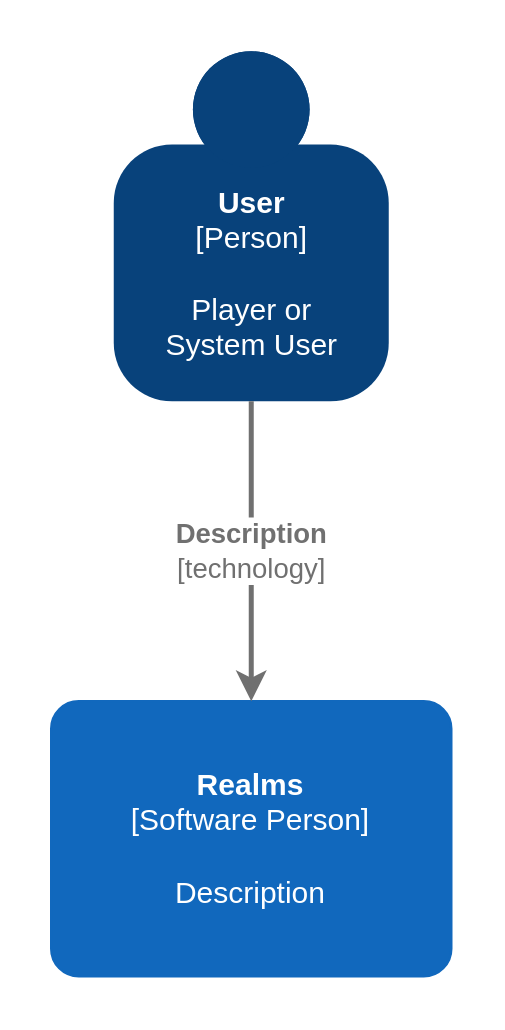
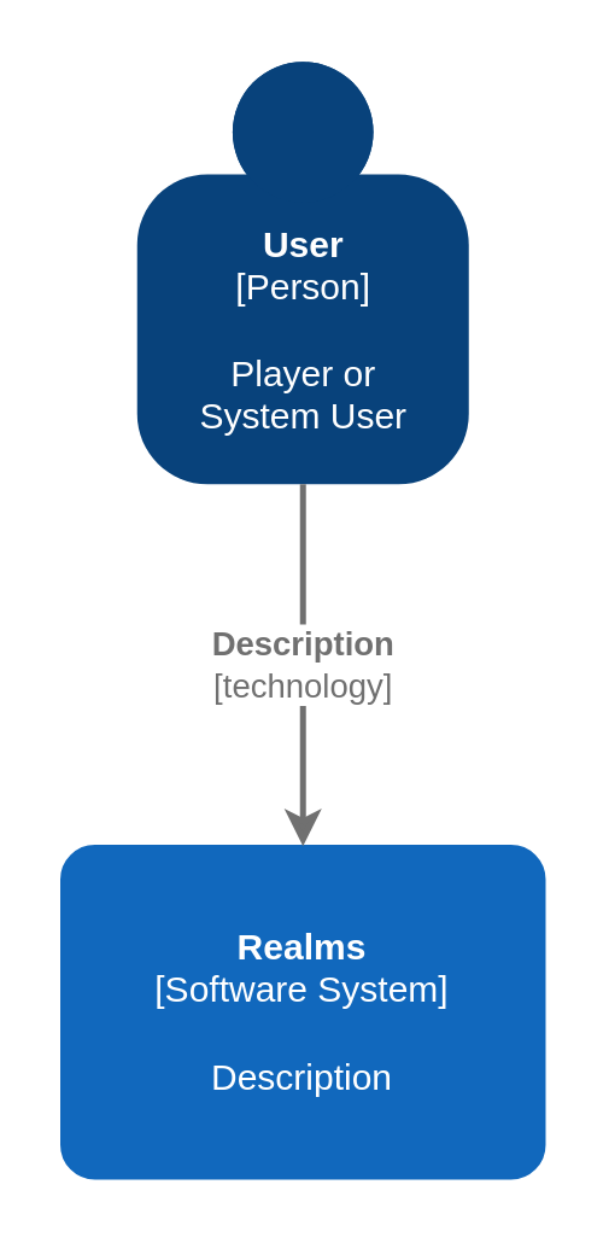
- <mxCell id="3" value="&lt;b&gt;Realms&lt;/b&gt;&lt;div&gt;[Software Person]&lt;/div&gt;&lt;br&gt;&lt;div&gt;Description&lt;/div&gt;" style="rounded=1;whiteSpace=wrap;html=1;labelBackgroundColor=none;fillColor=#1168BD;fontColor=#ffffff;align=center;arcSize=10;strokeColor=#1168BD;metaEdit=1;metaData={&quot;c4Type&quot;:{&quot;editable&quot;:false}};points=[[0.25,0,0],[0.5,0,0],[0.75,0,0],[1,0.25,0],[1,0.5,0],[1,0.75,0],[0.75,1,0],[0.5,1,0],[0.25,1,0],[0,0.75,0],[0,0.5,0],[0,0.25,0]];" parent="1" vertex="1"><mxGeometry x="20" y="280" width="160" height="110.0" as="geometry" /></mxCell>
+ <mxCell id="3" value="&lt;b&gt;Realms&lt;/b&gt;&lt;div&gt;[Software System]&lt;/div&gt;&lt;br&gt;&lt;div&gt;Description&lt;/div&gt;" style="rounded=1;whiteSpace=wrap;html=1;labelBackgroundColor=none;fillColor=#1168BD;fontColor=#ffffff;align=center;arcSize=10;strokeColor=#1168BD;metaEdit=1;metaData={&quot;c4Type&quot;:{&quot;editable&quot;:false}};points=[[0.25,0,0],[0.5,0,0],[0.75,0,0],[1,0.25,0],[1,0.5,0],[1,0.75,0],[0.75,1,0],[0.5,1,0],[0.25,1,0],[0,0.75,0],[0,0.5,0],[0,0.25,0]];" parent="1" vertex="1"><mxGeometry x="20" y="280" width="160" height="110.0" as="geometry" /></mxCell>
